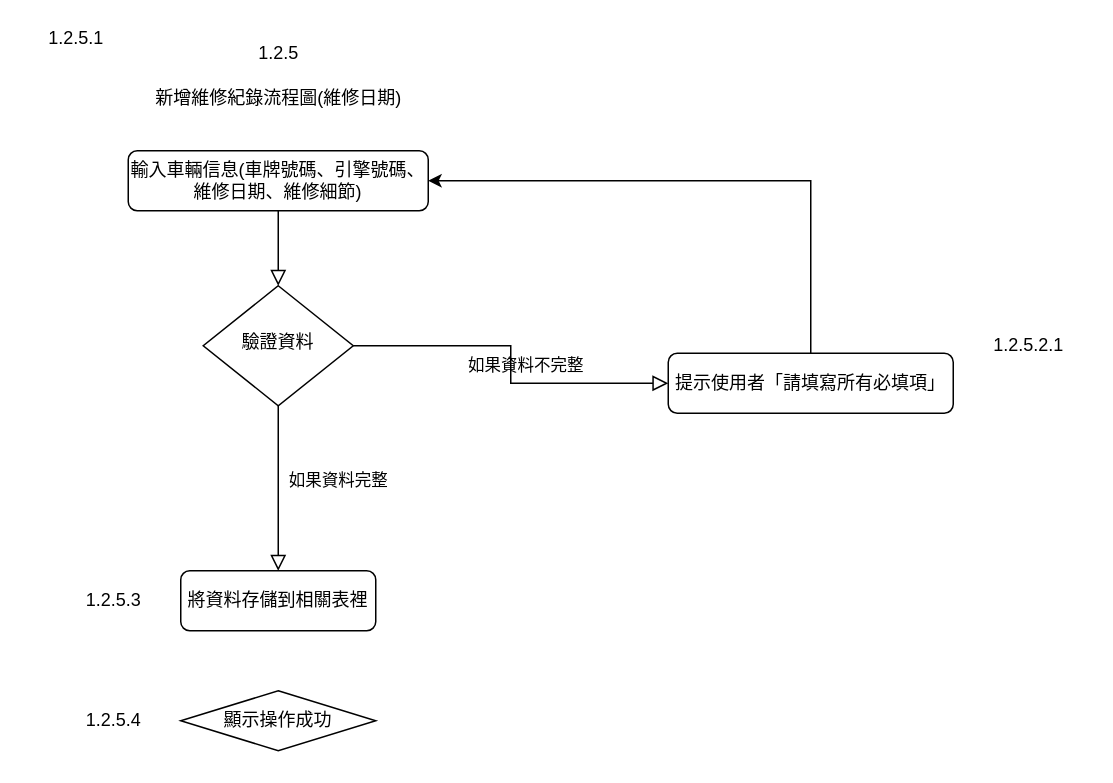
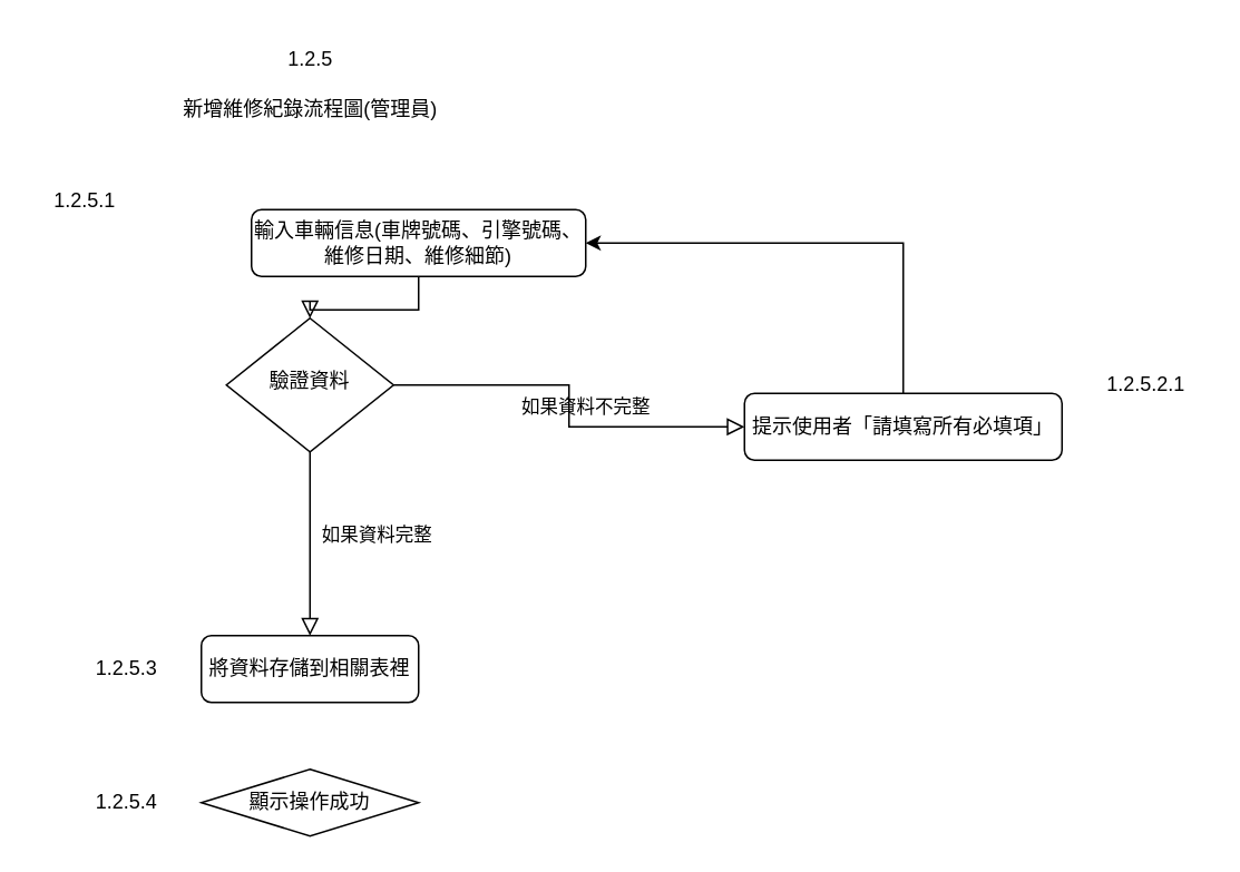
- <mxCell id="13" value="1.2.5.1" style="text;html=1;align=center;verticalAlign=middle;resizable=0;points=[];autosize=1;strokeColor=none;fillColor=none;" vertex="1" parent="1"><mxGeometry x="20" y="10" width="60" height="30" as="geometry" /></mxCell>
+ <mxCell id="13" value="1.2.5.1" style="text;html=1;align=center;verticalAlign=middle;resizable=0;points=[];autosize=1;strokeColor=none;fillColor=none;" vertex="1" parent="1"><mxGeometry x="20" y="105" width="60" height="30" as="geometry" /></mxCell>
- <mxCell id="10" value="新增維修紀錄流程圖(維修日期)" style="text;html=1;align=center;verticalAlign=middle;resizable=0;points=[];autosize=1;strokeColor=none;fillColor=none;" parent="1" vertex="1"><mxGeometry x="95" y="50" width="180" height="30" as="geometry" /></mxCell>
+ <mxCell id="10" value="新增維修紀錄流程圖(管理員)" style="text;html=1;align=center;verticalAlign=middle;resizable=0;points=[];autosize=1;strokeColor=none;fillColor=none;" parent="1" vertex="1"><mxGeometry x="95" y="50" width="180" height="30" as="geometry" /></mxCell>
- <mxCell id="3" value="輸入車輛信息(車牌號碼、引擎號碼、維修日期、維修細節)" style="rounded=1;whiteSpace=wrap;html=1;fontSize=12;glass=0;strokeWidth=1;shadow=0;" parent="1" vertex="1"><mxGeometry x="85" y="100" width="200" height="40" as="geometry" /></mxCell>
+ <mxCell id="3" value="輸入車輛信息(車牌號碼、引擎號碼、維修日期、維修細節)" style="rounded=1;whiteSpace=wrap;html=1;fontSize=12;glass=0;strokeWidth=1;shadow=0;" parent="1" vertex="1"><mxGeometry x="150" y="125" width="200" height="40" as="geometry" /></mxCell>
